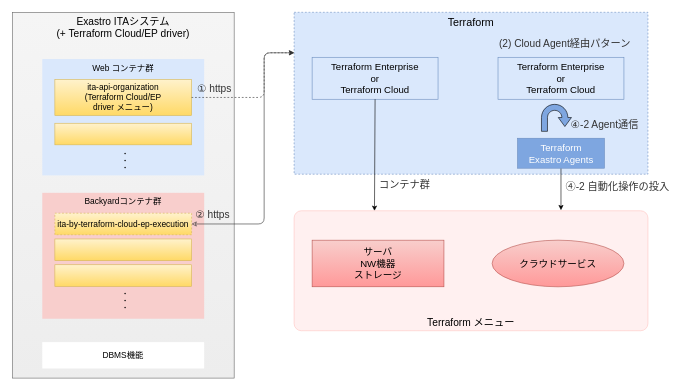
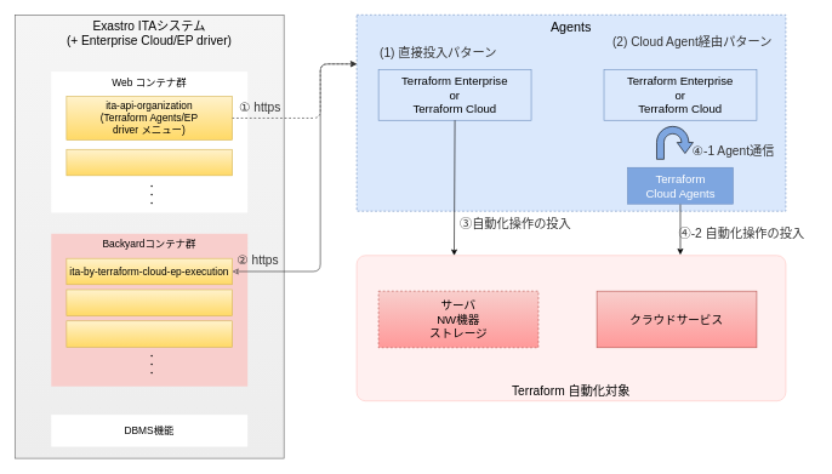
- <mxCell id="15" value="&lt;span style=&quot;font-size: 18px;&quot;&gt;Terraform&lt;/span&gt;" style="whiteSpace=wrap;html=1;fillColor=#dae8fc;fontSize=16;strokeColor=#6c8ebf;verticalAlign=top;dashed=1;" vertex="1" parent="1"><mxGeometry x="490" y="20" width="590" height="270" as="geometry" /></mxCell>
+ <mxCell id="15" value="&lt;span style=&quot;font-size: 18px;&quot;&gt;Agents&lt;/span&gt;" style="whiteSpace=wrap;html=1;fillColor=#dae8fc;fontSize=16;strokeColor=#6c8ebf;verticalAlign=top;dashed=1;" vertex="1" parent="1"><mxGeometry x="490" y="20" width="590" height="270" as="geometry" /></mxCell>
- <mxCell id="2" value="&lt;font style=&quot;font-size: 17px;&quot;&gt;&lt;span style=&quot;background-color: initial;&quot;&gt;Exastro ITAシステム&lt;/span&gt;&lt;br style=&quot;&quot;&gt;&lt;/font&gt;&lt;div style=&quot;font-size: 17px;&quot;&gt;&lt;font style=&quot;font-size: 17px;&quot;&gt;(+ Terraform Cloud/EP driver)&lt;/font&gt;&lt;/div&gt;" style="whiteSpace=wrap;html=1;fillColor=#f5f5f5;fontSize=16;strokeColor=#666666;verticalAlign=top;gradientColor=#EDEDED;" vertex="1" parent="1"><mxGeometry x="20" y="20" width="370" height="610" as="geometry" /></mxCell>
+ <mxCell id="2" value="&lt;font style=&quot;font-size: 17px;&quot;&gt;&lt;span style=&quot;background-color: initial;&quot;&gt;Exastro ITAシステム&lt;/span&gt;&lt;br style=&quot;&quot;&gt;&lt;/font&gt;&lt;div style=&quot;font-size: 17px;&quot;&gt;&lt;font style=&quot;font-size: 17px;&quot;&gt;(+ Enterprise Cloud/EP driver)&lt;/font&gt;&lt;/div&gt;" style="whiteSpace=wrap;html=1;fillColor=#f5f5f5;fontSize=16;strokeColor=#666666;verticalAlign=top;gradientColor=#EDEDED;" vertex="1" parent="1"><mxGeometry x="20" y="20" width="370" height="610" as="geometry" /></mxCell>
+ <mxCell id="18" value="(1) 直接投入パターン" style="whiteSpace=wrap;html=1;fontSize=17;verticalAlign=middle;strokeColor=none;fillColor=none;align=left;fontColor=#333333;" vertex="1" parent="1"><mxGeometry x="520" y="51" width="180" height="44" as="geometry" /></mxCell>
- <mxCell id="19" value="(2) Cloud Agent経由パターン" style="whiteSpace=wrap;html=1;fontSize=17;verticalAlign=middle;strokeColor=none;fillColor=none;align=left;fontColor=#333333;" vertex="1" parent="1"><mxGeometry x="830" y="51" width="230" height="44" as="geometry" /></mxCell>
+ <mxCell id="19" value="(2) Cloud Agent経由パターン" style="whiteSpace=wrap;html=1;fontSize=17;verticalAlign=middle;strokeColor=none;fillColor=none;align=left;fontColor=#333333;" vertex="1" parent="1"><mxGeometry x="840" y="36" width="230" height="44" as="geometry" /></mxCell>
- <mxCell id="5" value="ita-api-organization&lt;br&gt;(Terraform Cloud/EP&lt;br&gt;driver メニュー)" style="whiteSpace=wrap;html=1;fillColor=#fff2cc;fontSize=14;strokeColor=#d6b656;verticalAlign=middle;gradientColor=#ffd966;" vertex="1" parent="3"><mxGeometry x="21" y="34" width="228" height="60" as="geometry" /></mxCell>
+ <mxCell id="5" value="ita-api-organization&lt;br&gt;(Terraform Agents/EP&lt;br&gt;driver メニュー)" style="whiteSpace=wrap;html=1;fillColor=#fff2cc;fontSize=14;strokeColor=#d6b656;verticalAlign=middle;gradientColor=#ffd966;" vertex="1" parent="3"><mxGeometry x="21" y="34" width="228" height="60" as="geometry" /></mxCell>
- <mxCell id="4" value="Web コンテナ群" style="whiteSpace=wrap;html=1;fontSize=14;verticalAlign=top;strokeColor=none;fillColor=#dae8fc;" vertex="1" parent="3"><mxGeometry width="270" height="194" as="geometry" /></mxCell>
+ <mxCell id="4" value="Web コンテナ群" style="whiteSpace=wrap;html=1;fontSize=14;verticalAlign=top;strokeColor=none;" vertex="1" parent="3"><mxGeometry width="270" height="194" as="geometry" /></mxCell>
- <mxCell id="30" value="④-2 Agent通信" style="whiteSpace=wrap;html=1;fontSize=17;verticalAlign=middle;strokeColor=none;fillColor=none;align=left;fontColor=#333333;" vertex="1" parent="1"><mxGeometry x="950" y="186" width="120" height="44" as="geometry" /></mxCell>
+ <mxCell id="30" value="④-1 Agent通信" style="whiteSpace=wrap;html=1;fontSize=17;verticalAlign=middle;strokeColor=none;fillColor=none;align=left;fontColor=#333333;" vertex="1" parent="1"><mxGeometry x="950" y="186" width="120" height="44" as="geometry" /></mxCell>
- <mxCell id="31" value="Terraform&lt;br&gt;Exastro Agents" style="whiteSpace=wrap;html=1;fillColor=#7EA6E0;fontSize=16;strokeColor=#6c8ebf;verticalAlign=top;fontColor=#FFFFFF;" vertex="1" parent="1"><mxGeometry x="862.5" y="230" width="145" height="50" as="geometry" /></mxCell>
+ <mxCell id="31" value="Terraform&lt;br&gt;Cloud Agents" style="whiteSpace=wrap;html=1;fillColor=#7EA6E0;fontSize=16;strokeColor=#6c8ebf;verticalAlign=top;fontColor=#FFFFFF;" vertex="1" parent="1"><mxGeometry x="862.5" y="230" width="145" height="50" as="geometry" /></mxCell>
- <mxCell id="27" value="コンテナ群" style="whiteSpace=wrap;html=1;fontSize=17;verticalAlign=middle;strokeColor=none;fillColor=none;align=left;fontColor=#333333;" vertex="1" parent="1"><mxGeometry x="630" y="287" width="160" height="44" as="geometry" /></mxCell>
+ <mxCell id="27" value="③自動化操作の投入" style="whiteSpace=wrap;html=1;fontSize=17;verticalAlign=middle;strokeColor=none;fillColor=none;align=left;fontColor=#333333;" vertex="1" parent="1"><mxGeometry x="630" y="287" width="160" height="44" as="geometry" /></mxCell>
- <mxCell id="33" value="④-2 自動化操作の投入" style="whiteSpace=wrap;html=1;fontSize=17;verticalAlign=middle;strokeColor=none;fillColor=none;align=left;fontColor=#333333;" vertex="1" parent="1"><mxGeometry x="941" y="290" width="181" height="44" as="geometry" /></mxCell>
+ <mxCell id="33" value="④-2 自動化操作の投入" style="whiteSpace=wrap;html=1;fontSize=17;verticalAlign=middle;strokeColor=none;fillColor=none;align=left;fontColor=#333333;" vertex="1" parent="1"><mxGeometry x="931" y="300" width="181" height="44" as="geometry" /></mxCell>
- <mxCell id="11" value="ita-by-terraform-cloud-ep-execution" style="whiteSpace=wrap;html=1;fillColor=#fff2cc;fontSize=14;strokeColor=#d6b656;verticalAlign=middle;gradientColor=#ffd966;dashed=1;" vertex="1" parent="9"><mxGeometry x="21" y="34" width="228" height="36" as="geometry" /></mxCell>
+ <mxCell id="11" value="ita-by-terraform-cloud-ep-execution" style="whiteSpace=wrap;html=1;fillColor=#fff2cc;fontSize=14;strokeColor=#d6b656;verticalAlign=middle;gradientColor=#ffd966;" vertex="1" parent="9"><mxGeometry x="21" y="34" width="228" height="36" as="geometry" /></mxCell>
- <mxCell id="21" value="&lt;span style=&quot;font-size: 16px;&quot;&gt;サーバ&lt;br&gt;NW機器&lt;br&gt;ストレージ&lt;br&gt;&lt;/span&gt;" style="rounded=0;whiteSpace=wrap;html=1;strokeWidth=1;fontSize=14;strokeColor=#b85450;fillColor=#f8cecc;gradientColor=#FF9999;container=0;" vertex="1" parent="1"><mxGeometry x="520" y="400" width="219.84" height="77.73" as="geometry" /></mxCell>
+ <mxCell id="21" value="&lt;span style=&quot;font-size: 16px;&quot;&gt;サーバ&lt;br&gt;NW機器&lt;br&gt;ストレージ&lt;br&gt;&lt;/span&gt;" style="rounded=0;whiteSpace=wrap;html=1;strokeWidth=1;fontSize=14;strokeColor=#b85450;fillColor=#f8cecc;gradientColor=#FF9999;container=0;dashed=1;" vertex="1" parent="1"><mxGeometry x="520" y="400" width="219.84" height="77.73" as="geometry" /></mxCell>
- <mxCell id="22" value="&lt;span style=&quot;font-size: 16px;&quot;&gt;クラウドサービス&lt;br&gt;&lt;/span&gt;" style="ellipse;whiteSpace=wrap;html=1;strokeWidth=1;fontSize=14;strokeColor=#b85450;fillColor=#f8cecc;gradientColor=#FF9999;container=0;" vertex="1" parent="1"><mxGeometry x="820.16" y="400" width="219.84" height="77.73" as="geometry" /></mxCell>
+ <mxCell id="22" value="&lt;span style=&quot;font-size: 16px;&quot;&gt;クラウドサービス&lt;br&gt;&lt;/span&gt;" style="rounded=0;whiteSpace=wrap;html=1;strokeWidth=1;fontSize=14;strokeColor=#b85450;fillColor=#f8cecc;gradientColor=#FF9999;container=0;" vertex="1" parent="1"><mxGeometry x="820.16" y="400" width="219.84" height="77.73" as="geometry" /></mxCell>
- <mxCell id="20" value="Terraform メニュー" style="whiteSpace=wrap;html=1;fontSize=17;verticalAlign=bottom;strokeColor=#FFC5C2;fillColor=#FFF0F0;gradientColor=#FFF0F0;rounded=1;arcSize=6;container=0;" vertex="1" parent="1"><mxGeometry x="490" y="351" width="590" height="200" as="geometry" /></mxCell>
+ <mxCell id="20" value="Terraform 自動化対象" style="whiteSpace=wrap;html=1;fontSize=17;verticalAlign=bottom;strokeColor=#FFC5C2;fillColor=#FFF0F0;gradientColor=#FFF0F0;rounded=1;arcSize=6;container=0;" vertex="1" parent="1"><mxGeometry x="490" y="351" width="590" height="200" as="geometry" /></mxCell>
